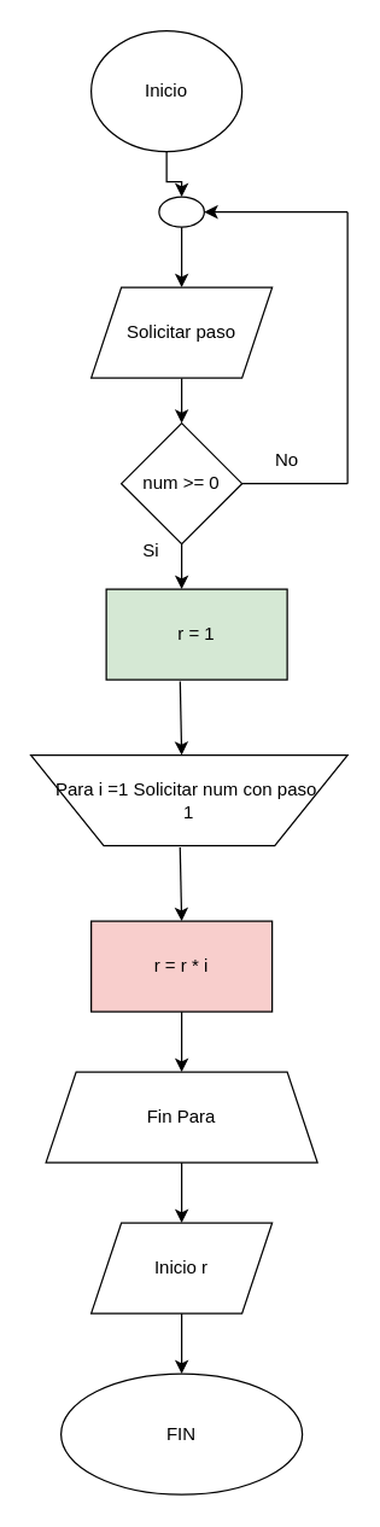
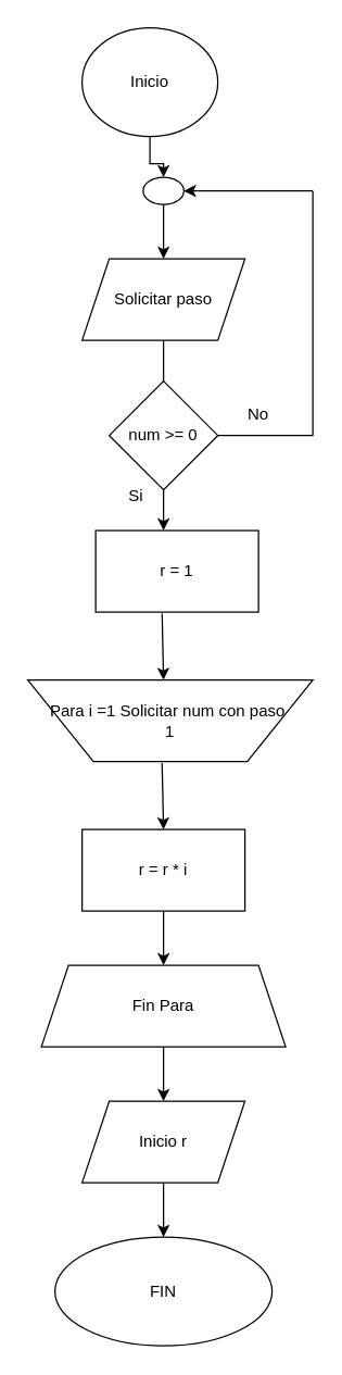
- <mxCell id="6" value="" style="edgeStyle=orthogonalEdgeStyle;rounded=0;orthogonalLoop=1;jettySize=auto;html=1;" edge="1" parent="1" source="7" target="8"><mxGeometry relative="1" as="geometry" /></mxCell>
+ <mxCell id="6" value="" style="edgeStyle=orthogonalEdgeStyle;rounded=0;orthogonalLoop=1;jettySize=auto;html=1;endArrow=none;" edge="1" parent="1" source="7" target="8"><mxGeometry relative="1" as="geometry" /></mxCell>
- <mxCell id="15" value="r = 1" style="rounded=0;whiteSpace=wrap;html=1;fillColor=#d5e8d4;" vertex="1" parent="1"><mxGeometry x="70" y="390" width="120" height="60" as="geometry" /></mxCell>
+ <mxCell id="15" value="r = 1" style="rounded=0;whiteSpace=wrap;html=1;" vertex="1" parent="1"><mxGeometry x="70" y="390" width="120" height="60" as="geometry" /></mxCell>
- <mxCell id="19" value="r = r * i" style="rounded=0;whiteSpace=wrap;html=1;fillColor=#f8cecc;" vertex="1" parent="1"><mxGeometry x="60" y="610" width="120" height="60" as="geometry" /></mxCell>
+ <mxCell id="19" value="r = r * i" style="rounded=0;whiteSpace=wrap;html=1;" vertex="1" parent="1"><mxGeometry x="60" y="610" width="120" height="60" as="geometry" /></mxCell>
